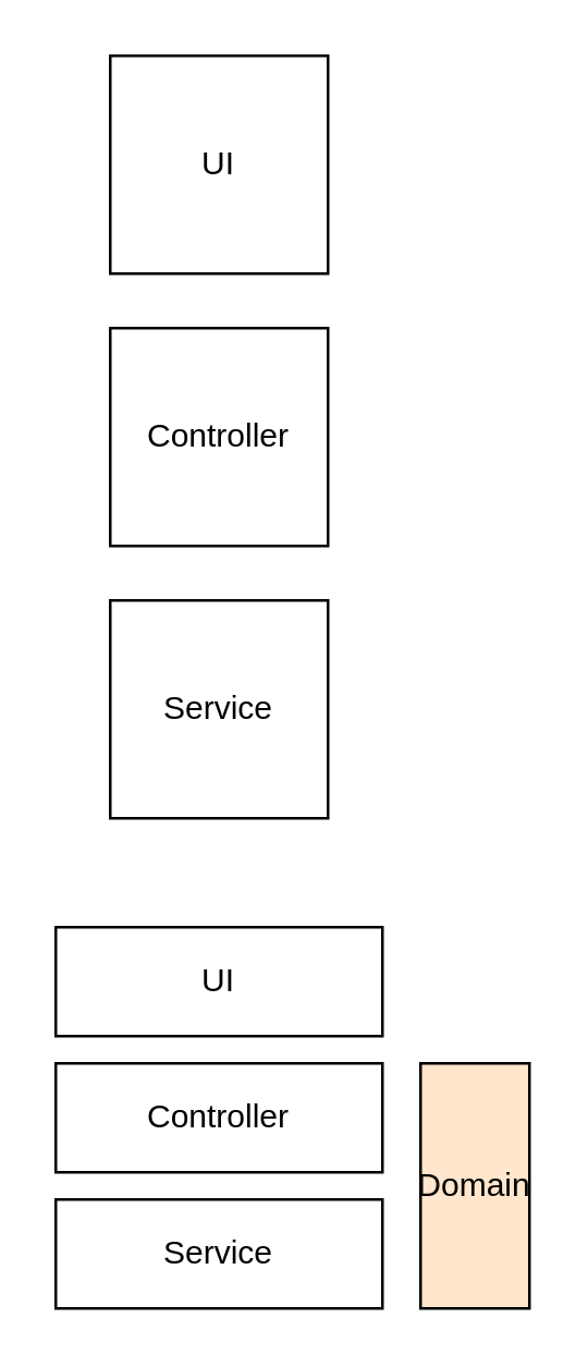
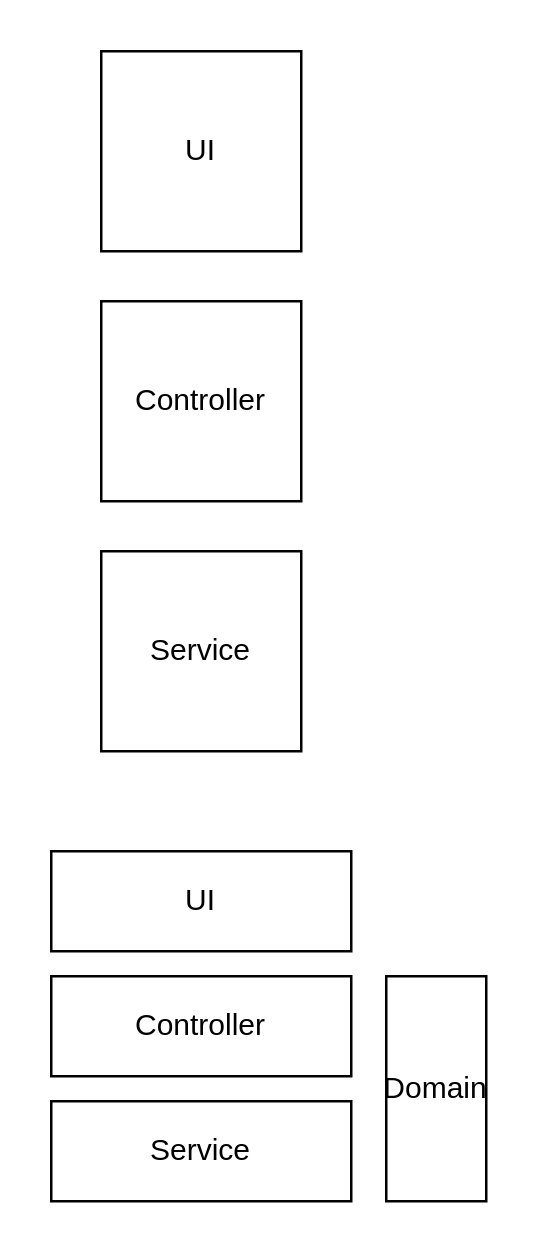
- <mxCell id="7" value="Domain" style="rounded=0;whiteSpace=wrap;html=1;fillColor=#ffe6cc;" vertex="1" parent="1"><mxGeometry x="154" y="390" width="40" height="90" as="geometry" /></mxCell>
+ <mxCell id="7" value="Domain" style="rounded=0;whiteSpace=wrap;html=1;" vertex="1" parent="1"><mxGeometry x="154" y="390" width="40" height="90" as="geometry" /></mxCell>
